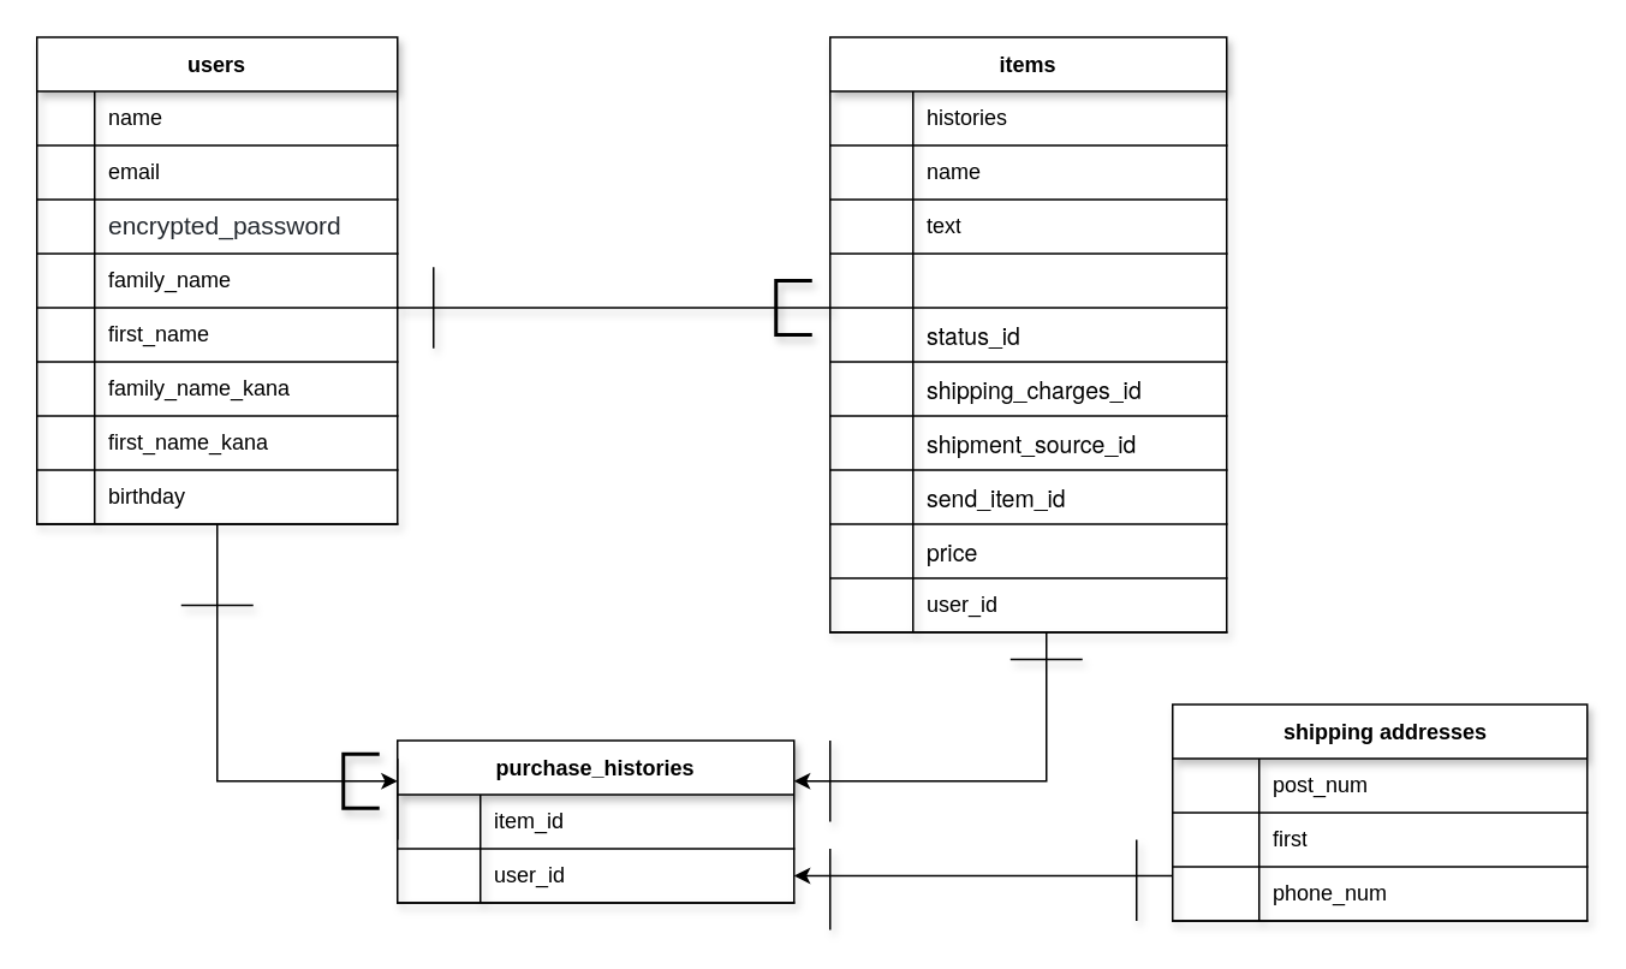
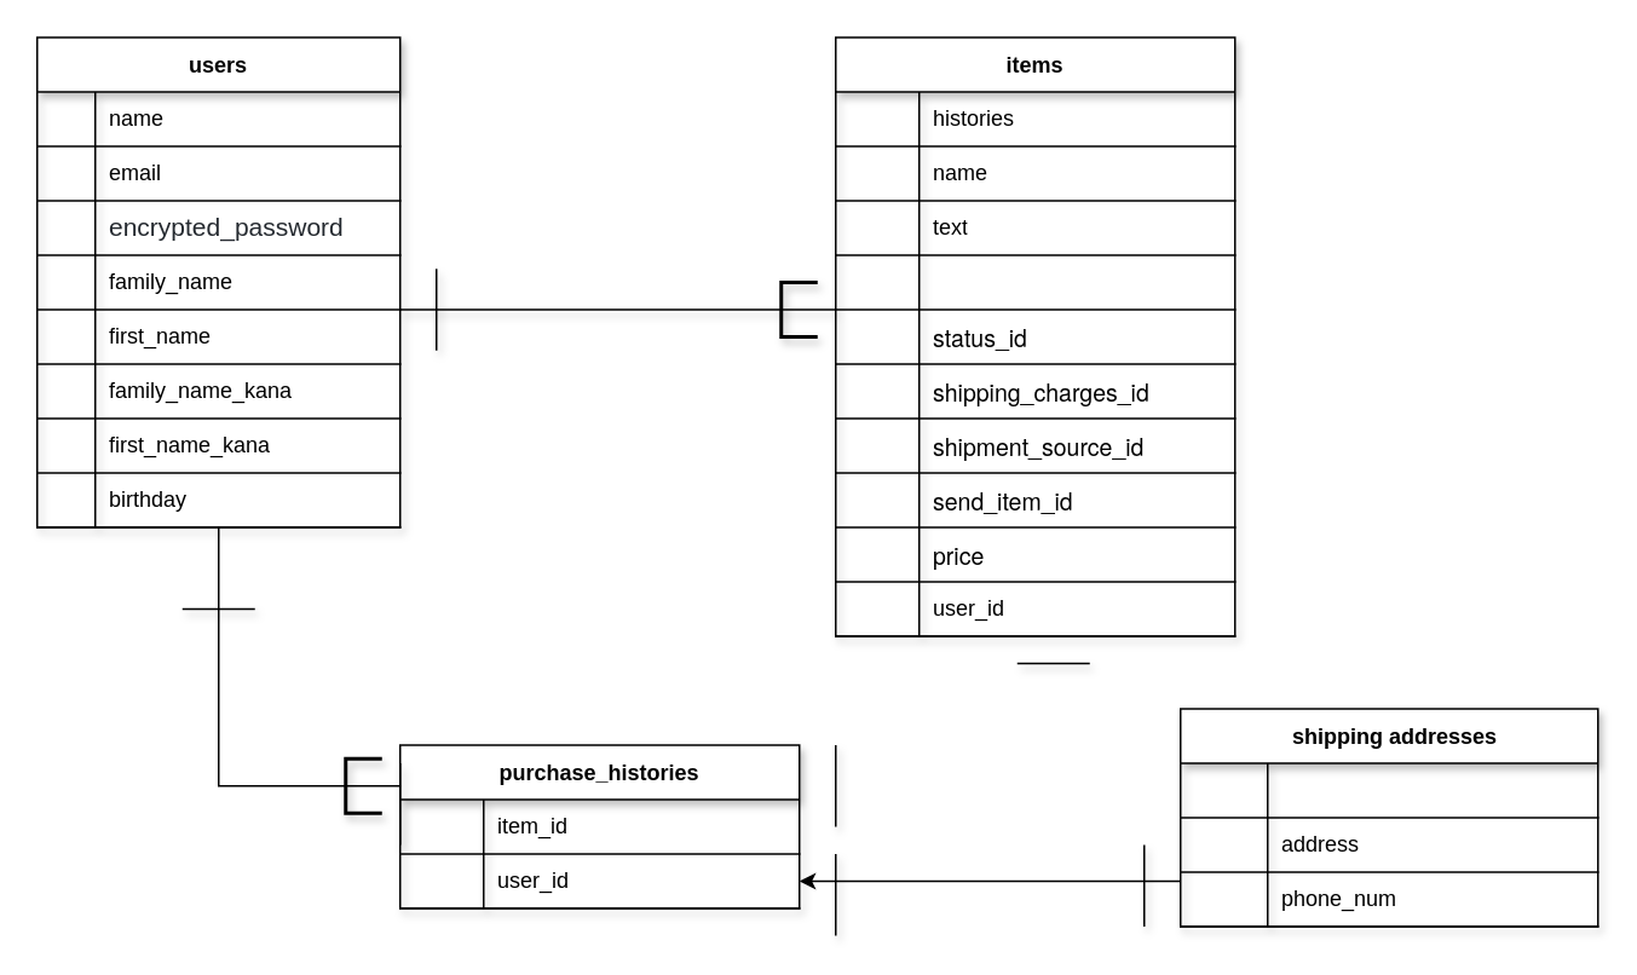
- <mxCell id="33" style="edgeStyle=elbowEdgeStyle;rounded=0;orthogonalLoop=1;jettySize=auto;html=1;entryX=0;entryY=0.25;entryDx=0;entryDy=0;" parent="1" source="34" target="59" edge="1"><mxGeometry relative="1" as="geometry"><mxPoint x="200" y="460" as="targetPoint" /><Array as="points"><mxPoint x="120" y="430" /><mxPoint x="120" y="410" /><mxPoint x="120" y="420" /><mxPoint x="190" y="440" /><mxPoint x="120" y="380" /><mxPoint x="170" y="450" /></Array></mxGeometry></mxCell>
+ <mxCell id="33" style="edgeStyle=elbowEdgeStyle;rounded=0;orthogonalLoop=1;jettySize=auto;html=1;entryX=0;entryY=0.25;entryDx=0;entryDy=0;endArrow=none;" parent="1" source="34" target="59" edge="1"><mxGeometry relative="1" as="geometry"><mxPoint x="200" y="460" as="targetPoint" /><Array as="points"><mxPoint x="120" y="430" /><mxPoint x="120" y="410" /><mxPoint x="120" y="420" /><mxPoint x="190" y="440" /><mxPoint x="120" y="380" /><mxPoint x="170" y="450" /></Array></mxGeometry></mxCell>
- <mxCell id="2" style="edgeStyle=elbowEdgeStyle;rounded=0;orthogonalLoop=1;jettySize=auto;html=1;entryX=1;entryY=0.25;entryDx=0;entryDy=0;" parent="1" source="3" target="59" edge="1"><mxGeometry relative="1" as="geometry"><mxPoint x="450" y="460" as="targetPoint" /><Array as="points"><mxPoint x="580" y="468" /><mxPoint x="580" y="455" /><mxPoint x="580" y="460" /><mxPoint x="570" y="340" /><mxPoint x="550" y="340" /><mxPoint x="530" y="350" /></Array></mxGeometry></mxCell>
- <mxCell id="70" value="post_num" style="shape=partialRectangle;html=1;whiteSpace=wrap;connectable=0;fillColor=none;top=0;left=0;bottom=0;right=0;align=left;spacingLeft=6;overflow=hidden;" parent="68" vertex="1"><mxGeometry x="48" width="182" height="30" as="geometry" /></mxCell>
- <mxCell id="73" value="first" style="shape=partialRectangle;html=1;whiteSpace=wrap;connectable=0;fillColor=none;top=0;left=0;bottom=0;right=0;align=left;spacingLeft=6;overflow=hidden;" parent="71" vertex="1"><mxGeometry x="48" width="182" height="30" as="geometry" /></mxCell>
+ <mxCell id="73" value="address" style="shape=partialRectangle;html=1;whiteSpace=wrap;connectable=0;fillColor=none;top=0;left=0;bottom=0;right=0;align=left;spacingLeft=6;overflow=hidden;" parent="71" vertex="1"><mxGeometry x="48" width="182" height="30" as="geometry" /></mxCell>
